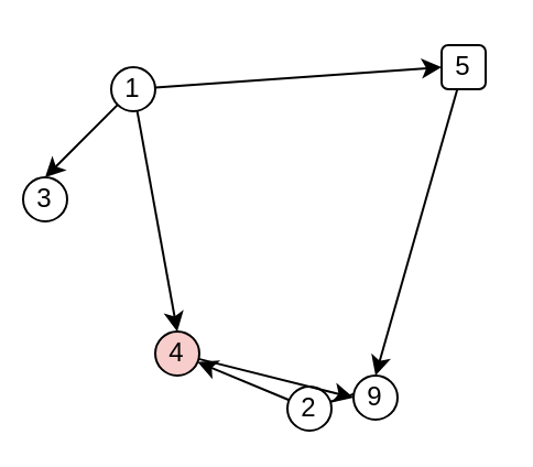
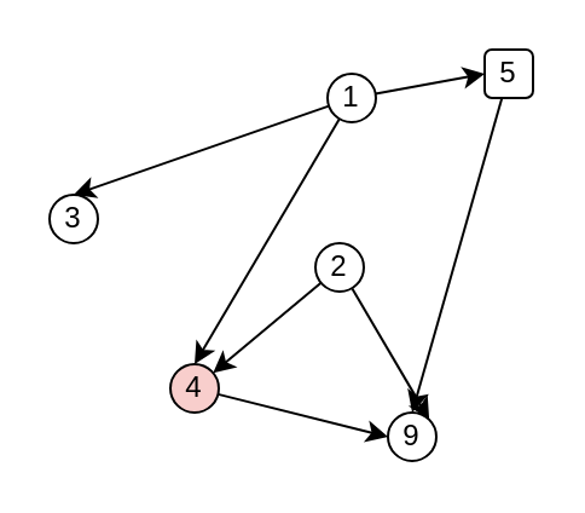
- <mxCell id="5" value="1" style="ellipse;whiteSpace=wrap;html=1;aspect=fixed;" vertex="1" parent="1"><mxGeometry x="50" y="30" width="20" height="20" as="geometry" /></mxCell>
+ <mxCell id="5" value="1" style="ellipse;whiteSpace=wrap;html=1;aspect=fixed;" vertex="1" parent="1"><mxGeometry x="135" y="30" width="20" height="20" as="geometry" /></mxCell>
- <mxCell id="9" value="3" style="ellipse;whiteSpace=wrap;html=1;aspect=fixed;" vertex="1" parent="1"><mxGeometry x="10" y="80" width="20" height="20" as="geometry" /></mxCell>
+ <mxCell id="9" value="3" style="ellipse;whiteSpace=wrap;html=1;aspect=fixed;" vertex="1" parent="1"><mxGeometry x="20" y="80" width="20" height="20" as="geometry" /></mxCell>
- <mxCell id="8" value="2" style="ellipse;whiteSpace=wrap;html=1;aspect=fixed;" vertex="1" parent="1"><mxGeometry x="130" y="175" width="20" height="20" as="geometry" /></mxCell>
+ <mxCell id="8" value="2" style="ellipse;whiteSpace=wrap;html=1;aspect=fixed;" vertex="1" parent="1"><mxGeometry x="130" y="100" width="20" height="20" as="geometry" /></mxCell>
